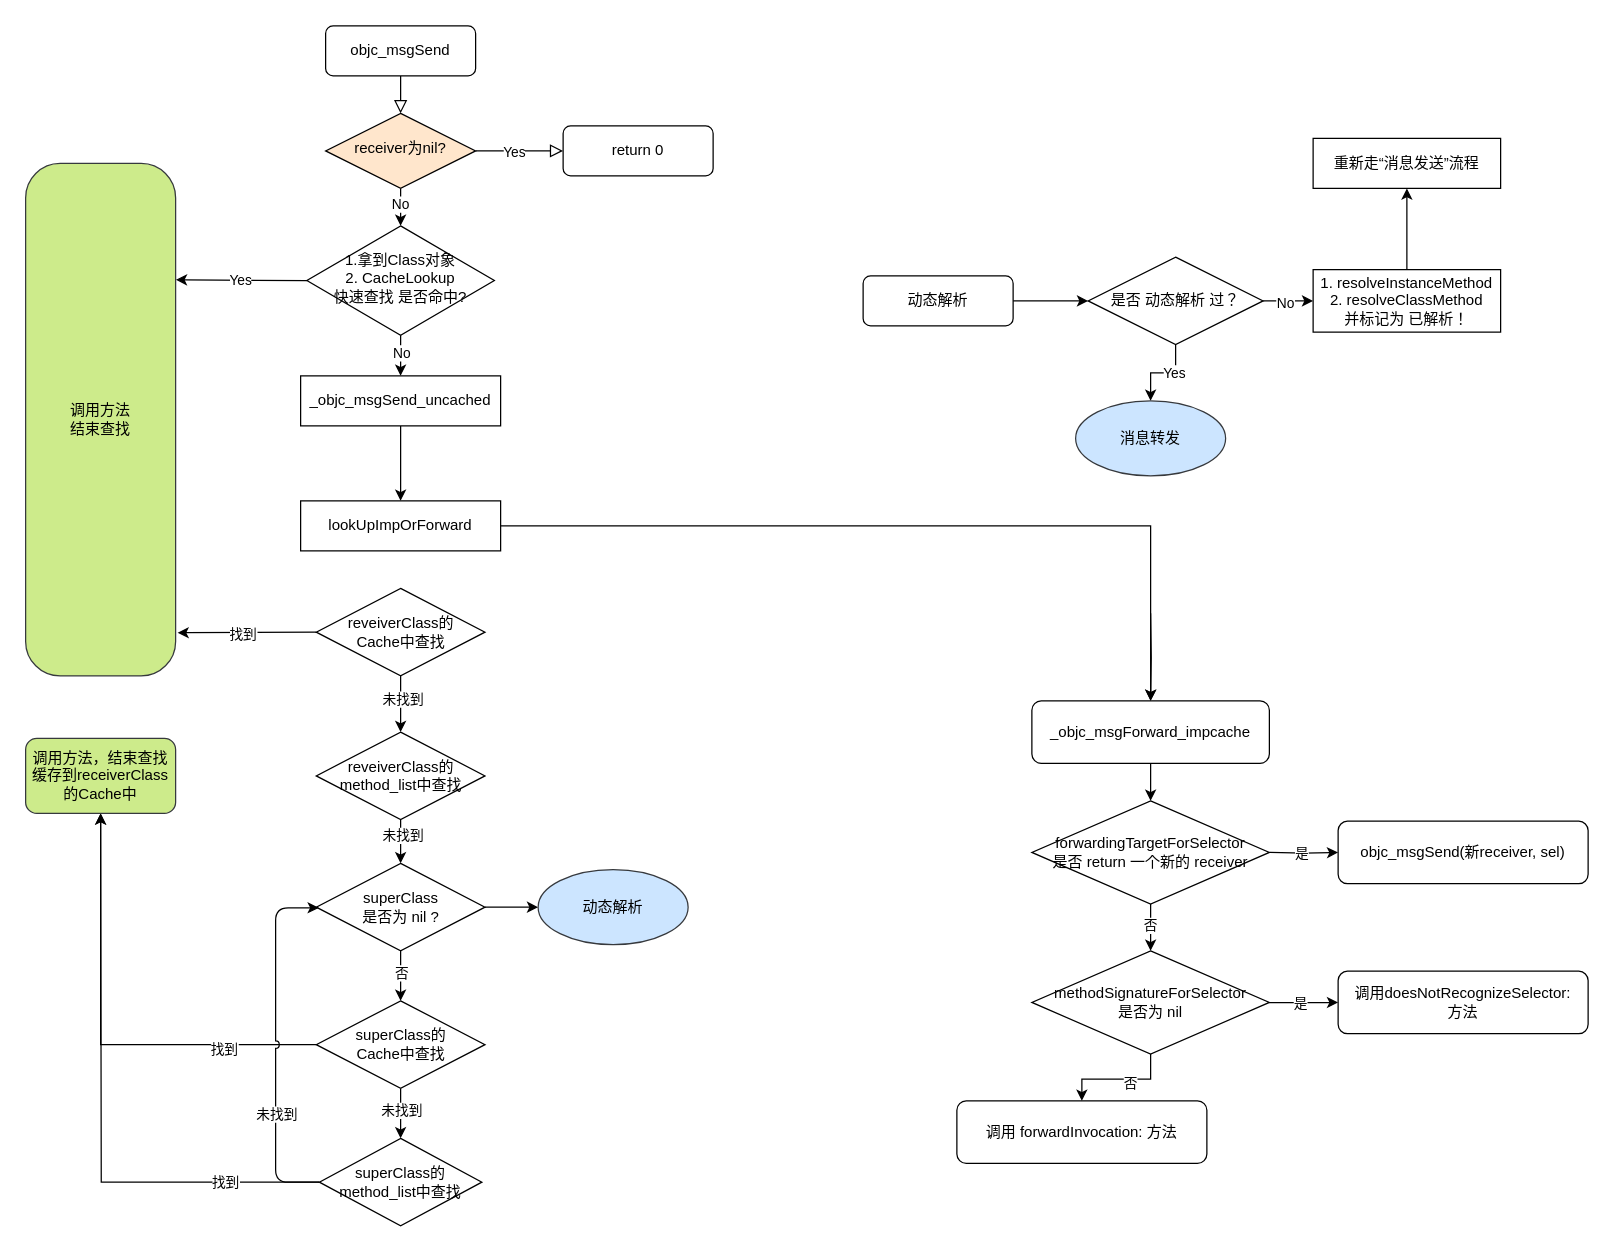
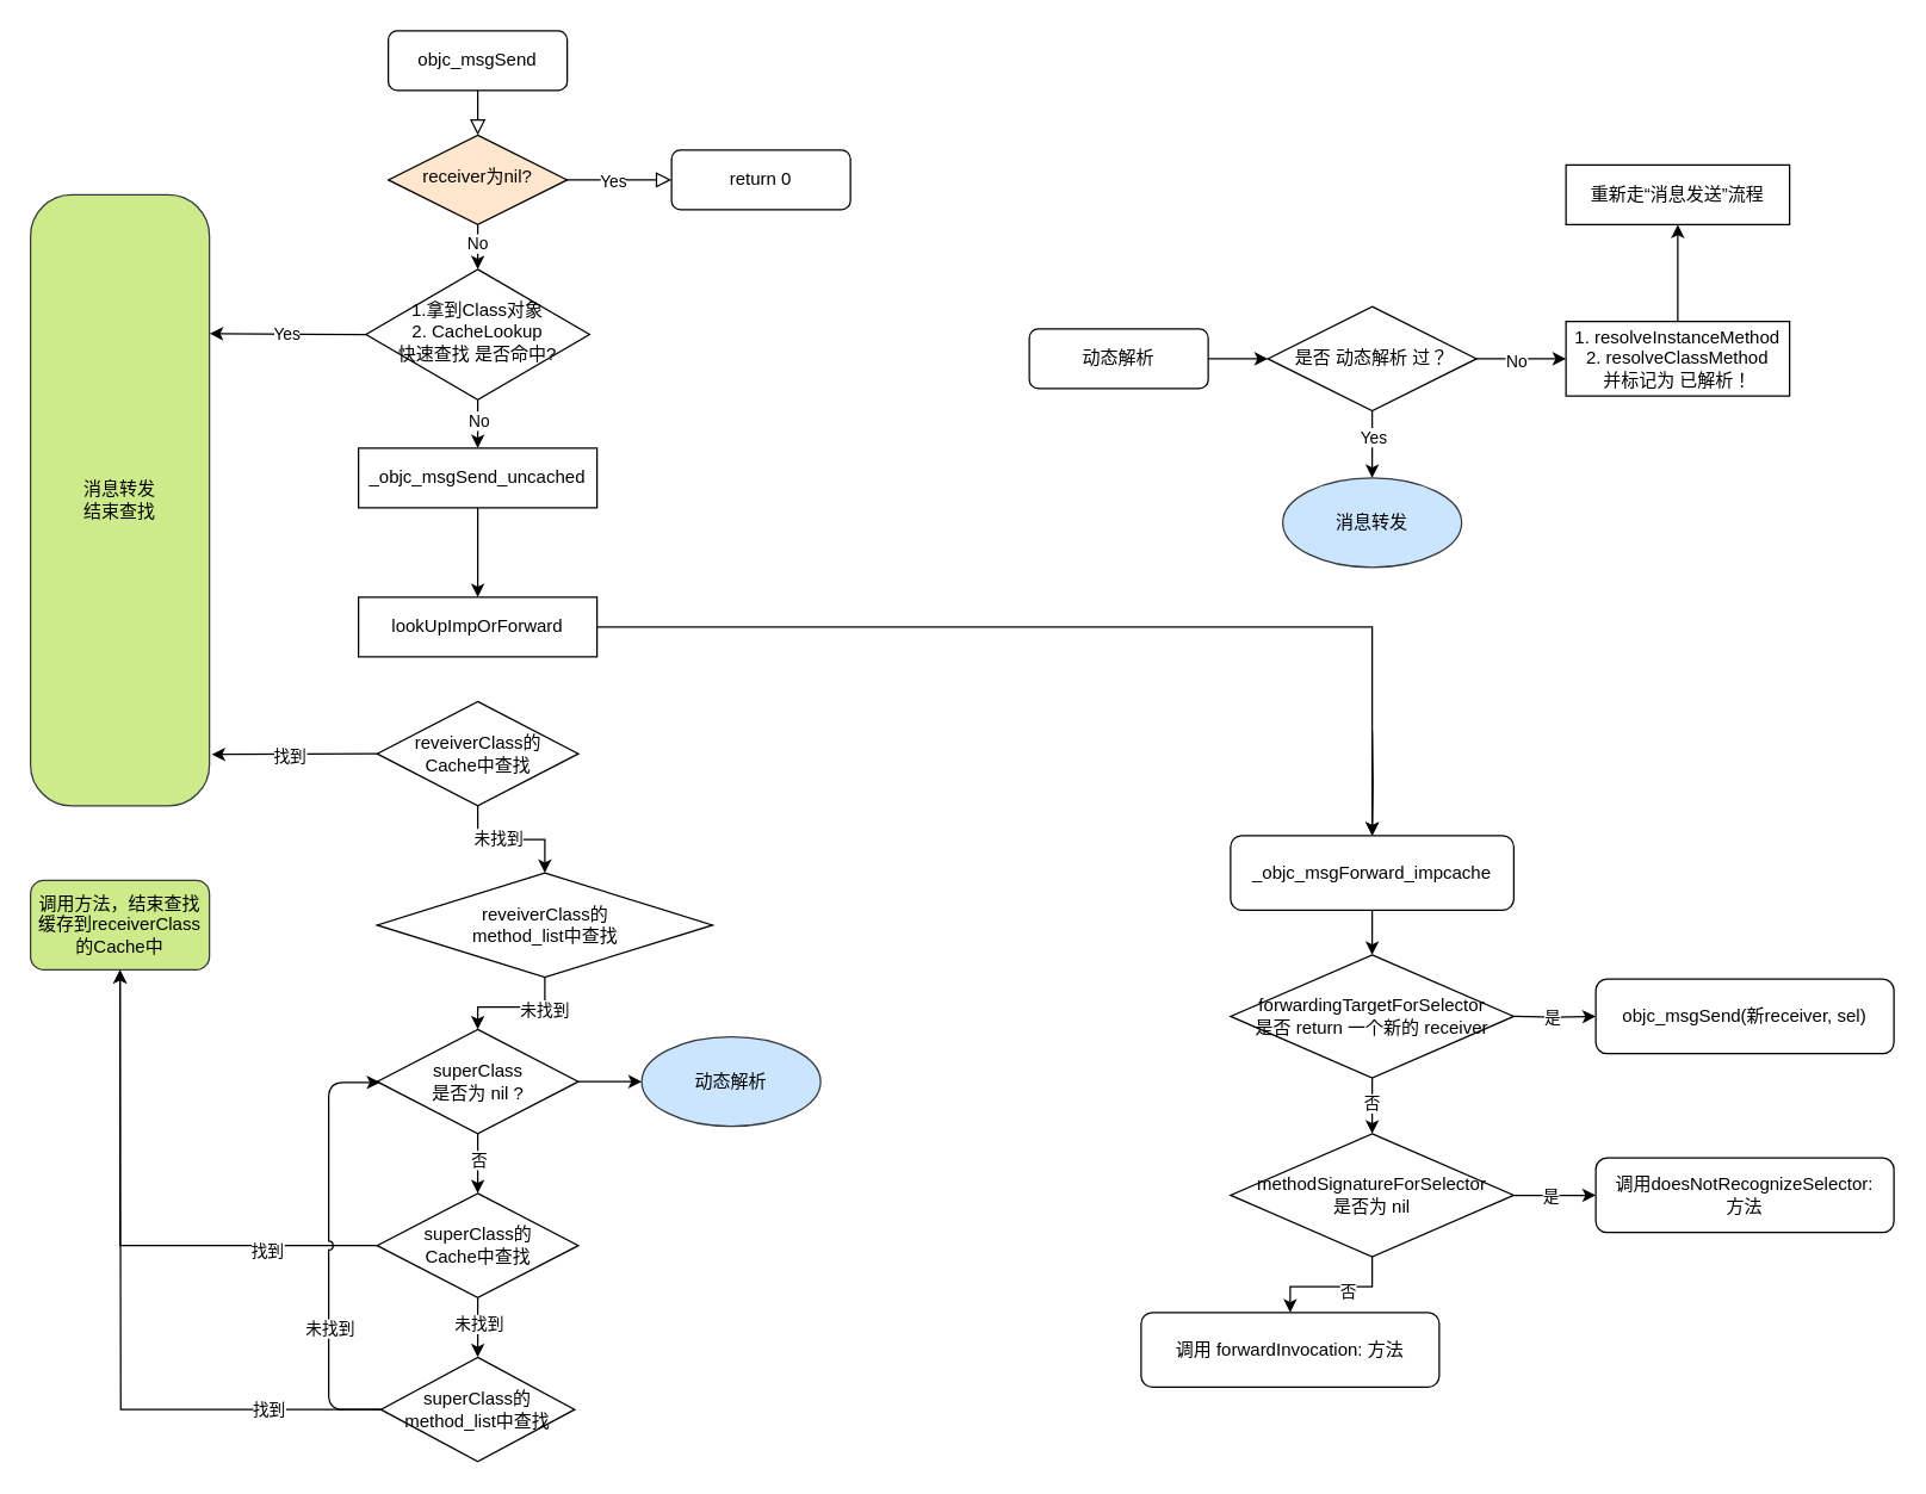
- <mxCell id="47" value="是否 动态解析 过？" style="rhombus;whiteSpace=wrap;html=1;rounded=0;fontColor=default;fillColor=none;" vertex="1" parent="1"><mxGeometry x="870" y="205" width="140" height="70" as="geometry" /></mxCell>
+ <mxCell id="47" value="是否 动态解析 过？" style="rhombus;whiteSpace=wrap;html=1;rounded=0;fontColor=default;fillColor=none;" vertex="1" parent="1"><mxGeometry x="850" y="205" width="140" height="70" as="geometry" /></mxCell>
- <mxCell id="10" value="调用方法&lt;br&gt;结束查找" style="whiteSpace=wrap;html=1;rounded=1;arcSize=23;fillColor=#cdeb8b;strokeColor=#36393d;" vertex="1" parent="1"><mxGeometry x="20" y="130" width="120" height="410" as="geometry" /></mxCell>
+ <mxCell id="10" value="消息转发&lt;br&gt;结束查找" style="whiteSpace=wrap;html=1;rounded=1;arcSize=23;fillColor=#cdeb8b;strokeColor=#36393d;" vertex="1" parent="1"><mxGeometry x="20" y="130" width="120" height="410" as="geometry" /></mxCell>
- <mxCell id="28" value="&lt;span&gt;reveiverClass的&lt;br&gt;method_list中查找&lt;/span&gt;" style="rhombus;whiteSpace=wrap;html=1;rounded=0;" vertex="1" parent="1"><mxGeometry x="252.5" y="585" width="135" height="70" as="geometry" /></mxCell>
+ <mxCell id="28" value="&lt;span&gt;reveiverClass的&lt;br&gt;method_list中查找&lt;/span&gt;" style="rhombus;whiteSpace=wrap;html=1;rounded=0;" vertex="1" parent="1"><mxGeometry x="252.5" y="585" width="225" height="70" as="geometry" /></mxCell>
